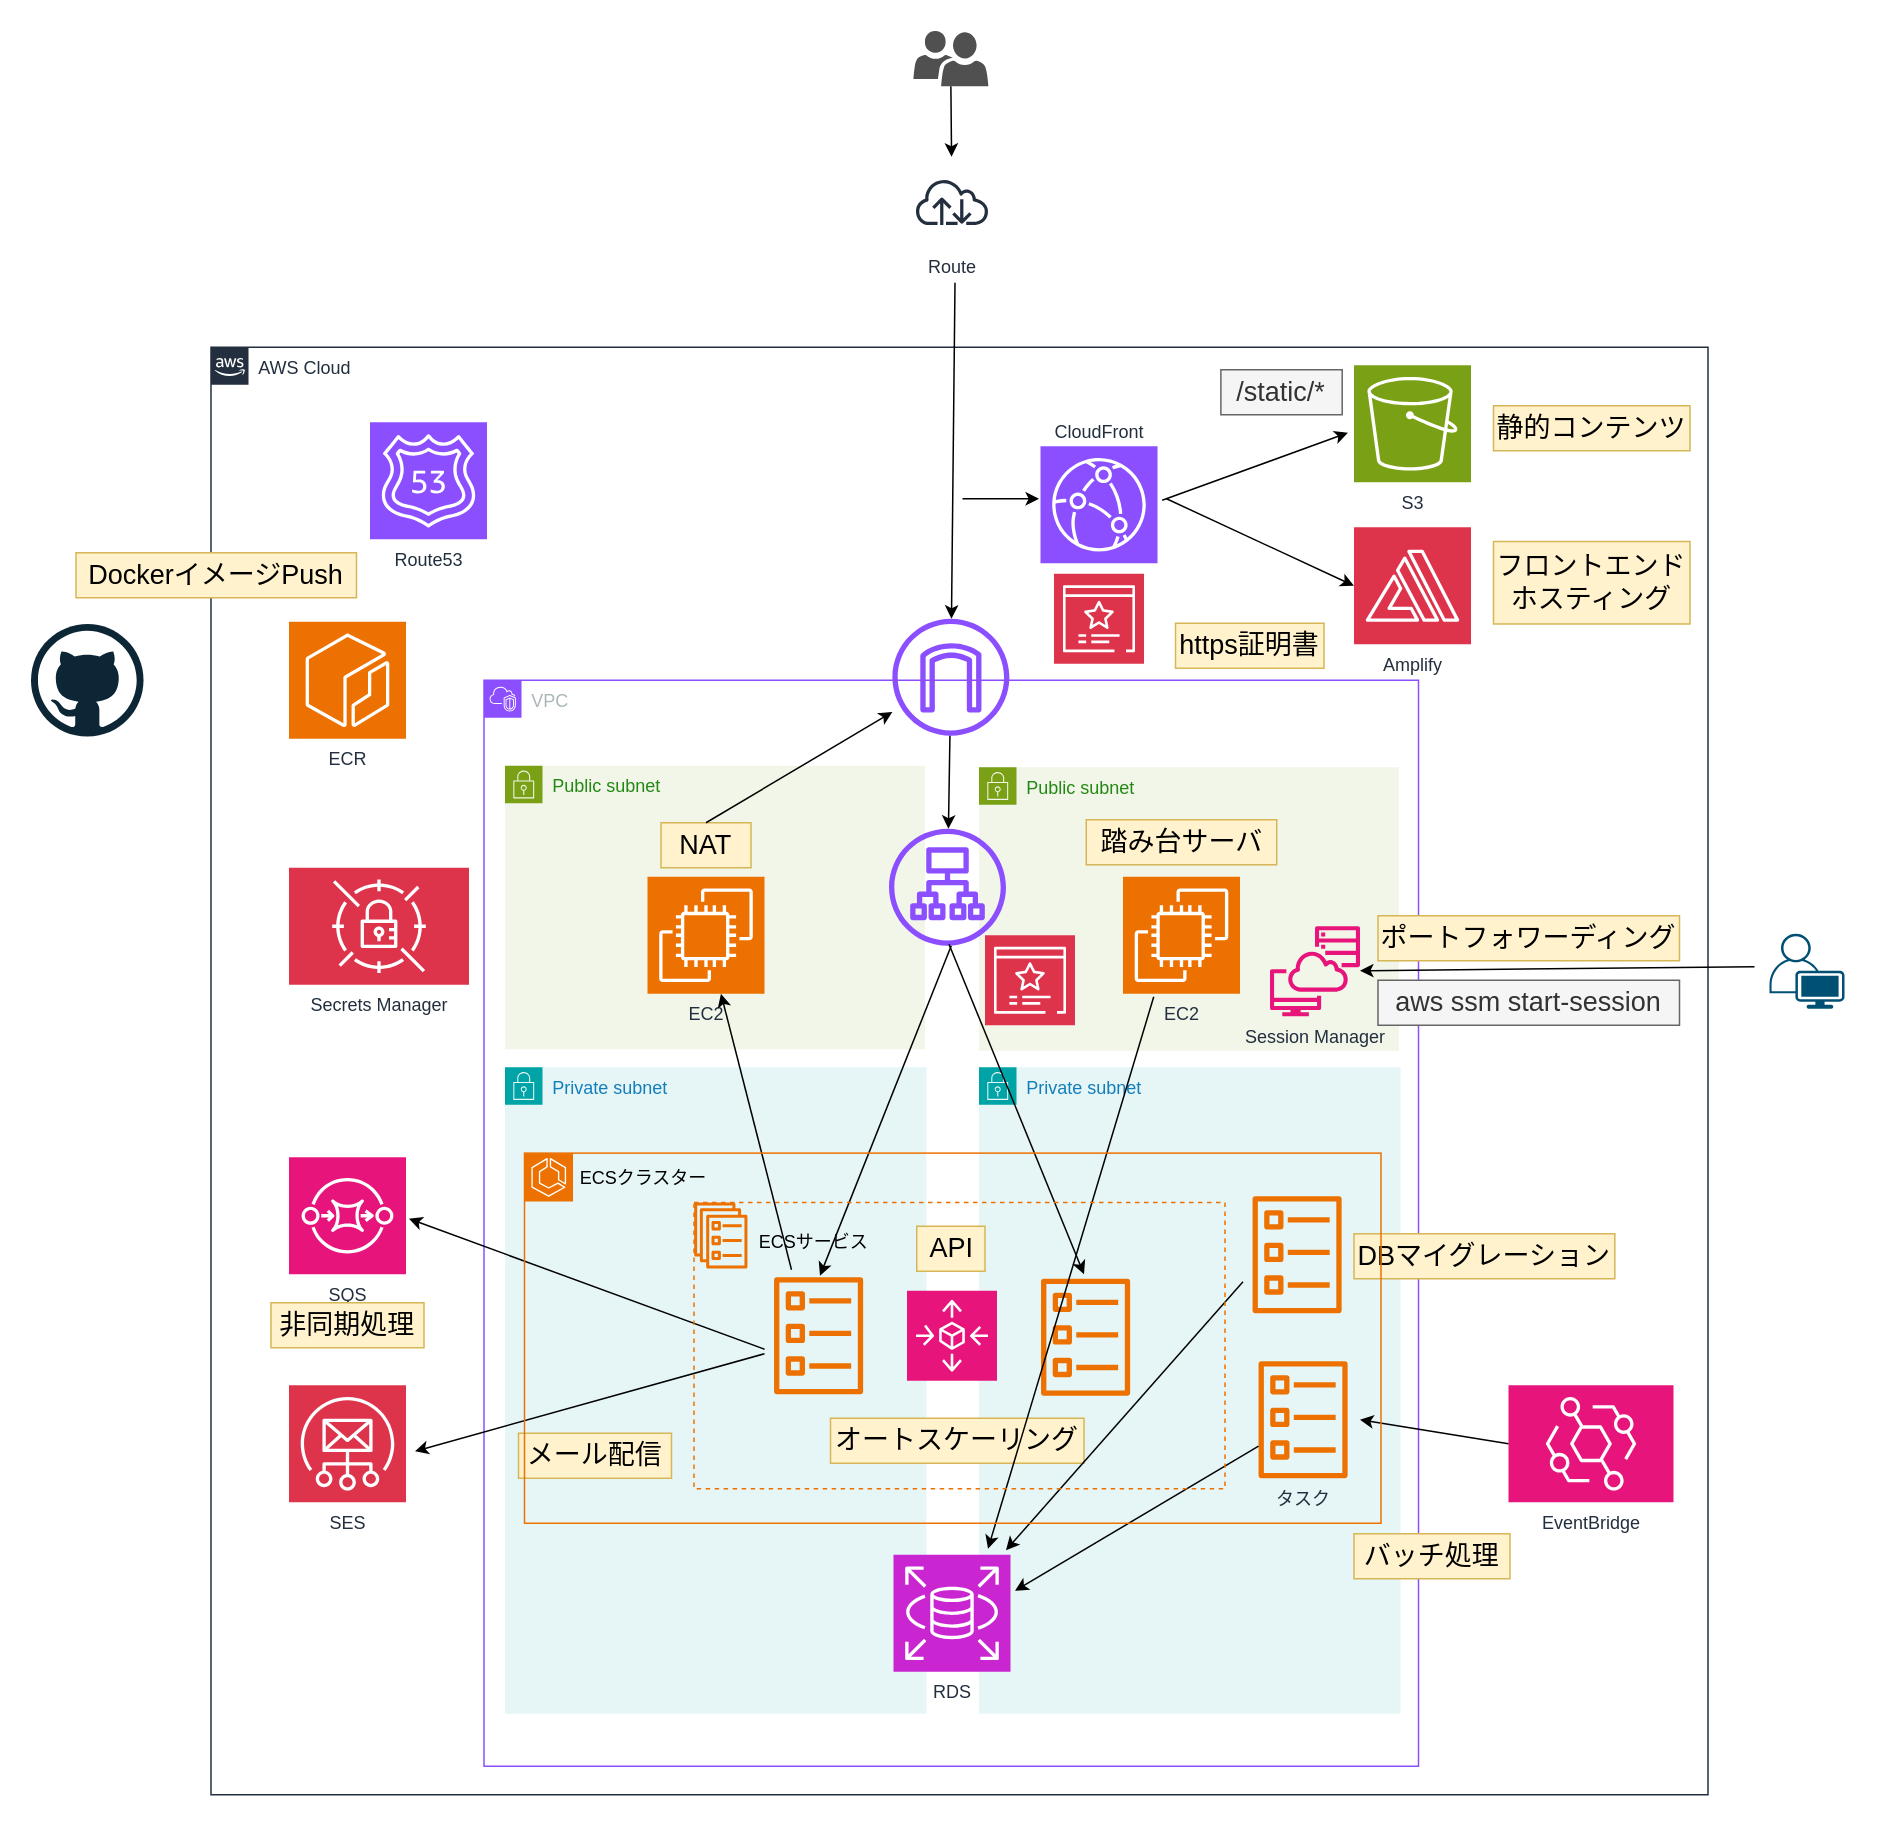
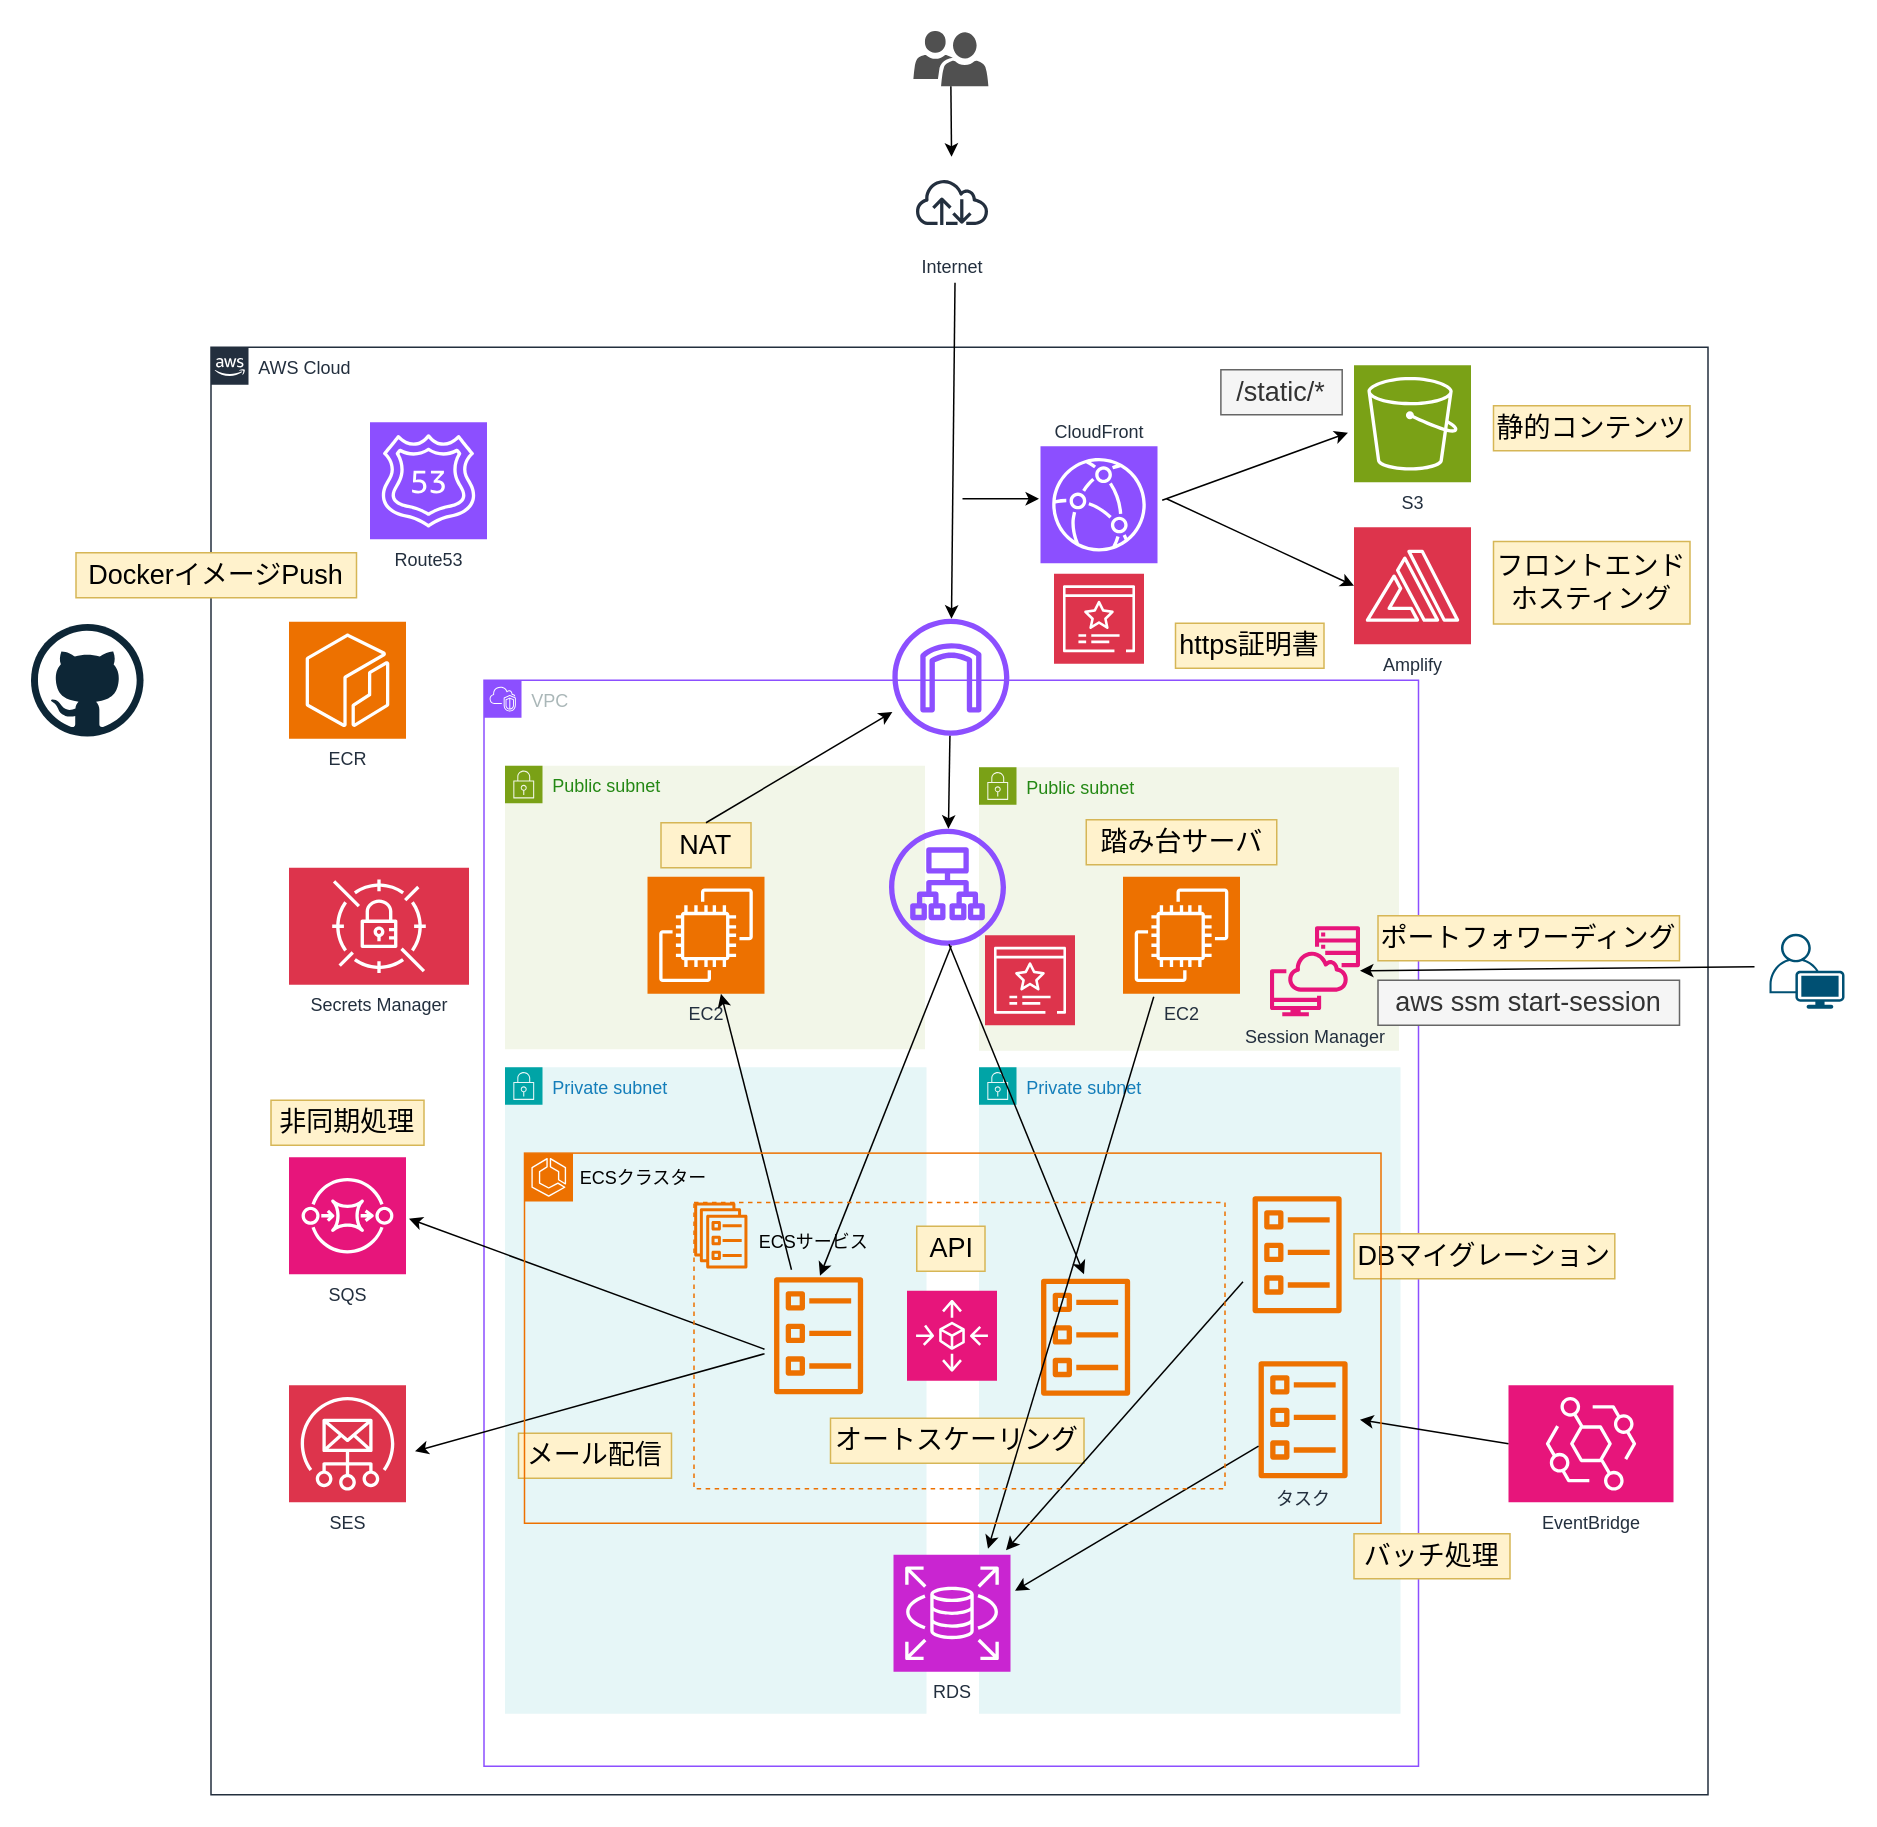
- <mxCell id="52" value="Route" style="sketch=0;outlineConnect=0;fontColor=#232F3E;gradientColor=none;strokeColor=#232F3E;fillColor=#ffffff;dashed=0;verticalLabelPosition=bottom;verticalAlign=top;align=center;html=1;fontSize=12;fontStyle=0;aspect=fixed;shape=mxgraph.aws4.resourceIcon;resIcon=mxgraph.aws4.internet;" vertex="1" parent="9"><mxGeometry x="604" y="104" width="60" height="60" as="geometry" /></mxCell>
+ <mxCell id="52" value="Internet" style="sketch=0;outlineConnect=0;fontColor=#232F3E;gradientColor=none;strokeColor=#232F3E;fillColor=#ffffff;dashed=0;verticalLabelPosition=bottom;verticalAlign=top;align=center;html=1;fontSize=12;fontStyle=0;aspect=fixed;shape=mxgraph.aws4.resourceIcon;resIcon=mxgraph.aws4.internet;" vertex="1" parent="9"><mxGeometry x="604" y="104" width="60" height="60" as="geometry" /></mxCell>
- <mxCell id="64" value="非同期処理" style="text;strokeColor=#d6b656;align=center;fillColor=#fff2cc;html=1;verticalAlign=middle;whiteSpace=wrap;rounded=0;fontSize=18;" vertex="1" parent="9"><mxGeometry x="180" y="868" width="102" height="30" as="geometry" /></mxCell>
+ <mxCell id="64" value="非同期処理" style="text;strokeColor=#d6b656;align=center;fillColor=#fff2cc;html=1;verticalAlign=middle;whiteSpace=wrap;rounded=0;fontSize=18;" vertex="1" parent="9"><mxGeometry x="180" y="733" width="102" height="30" as="geometry" /></mxCell>
